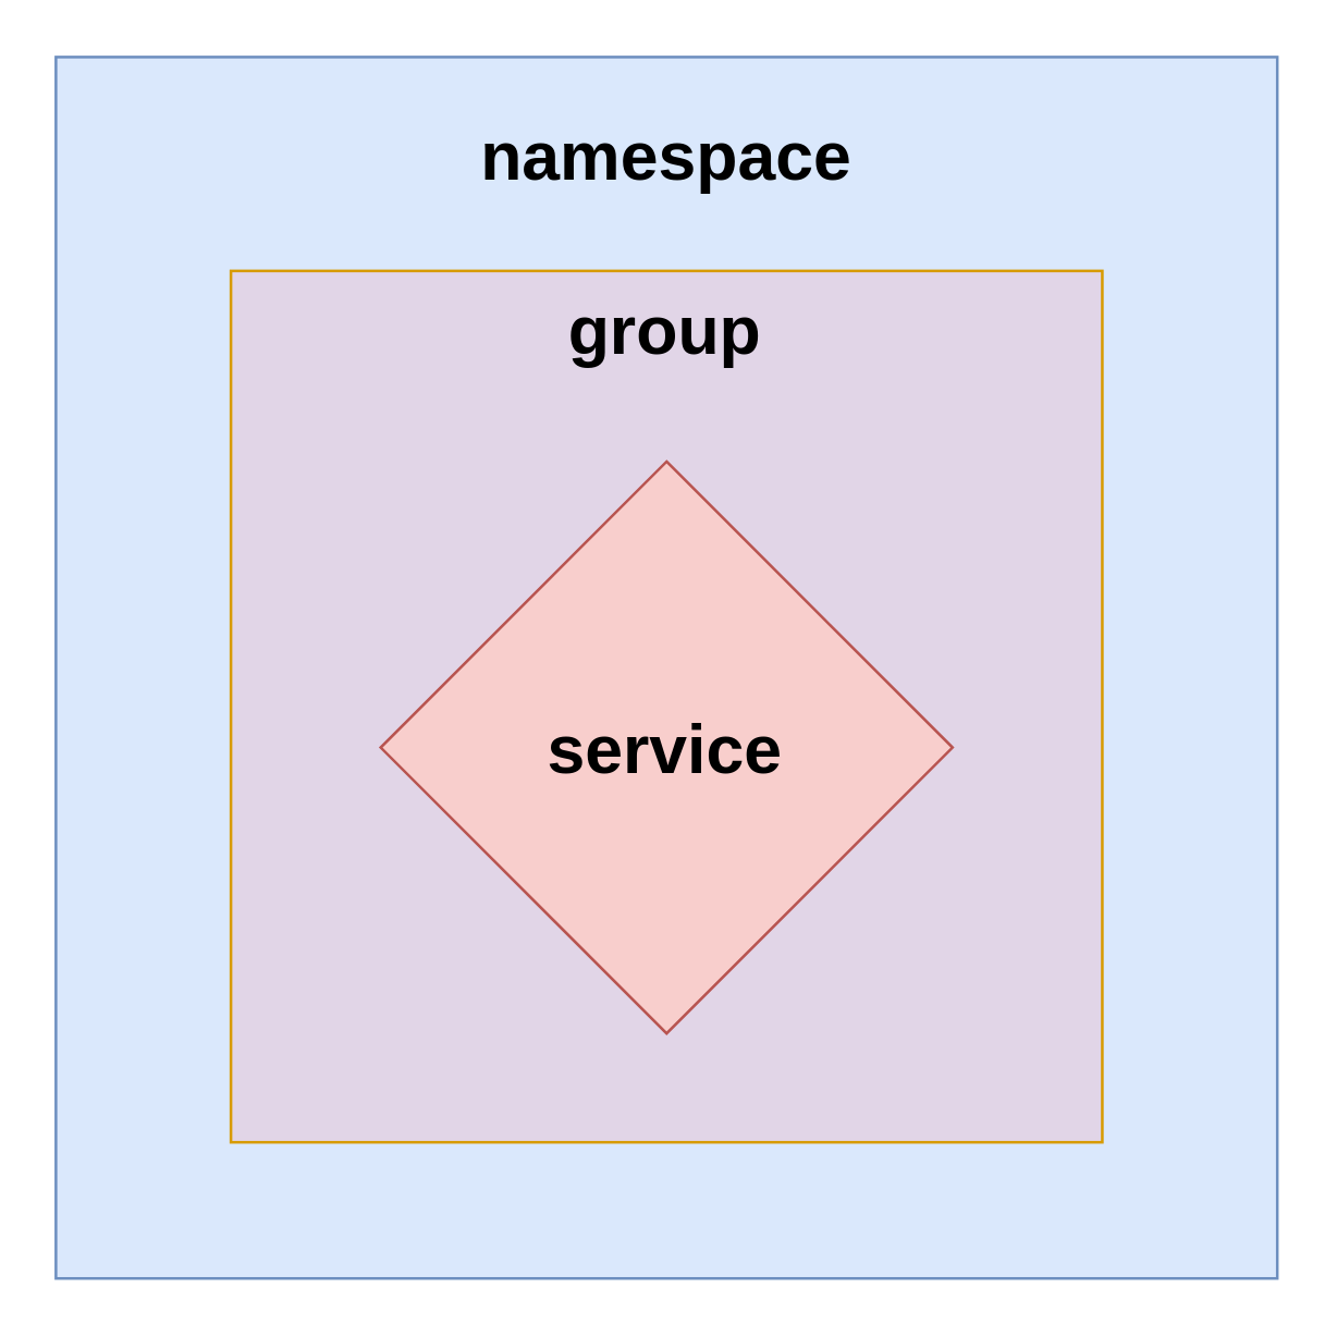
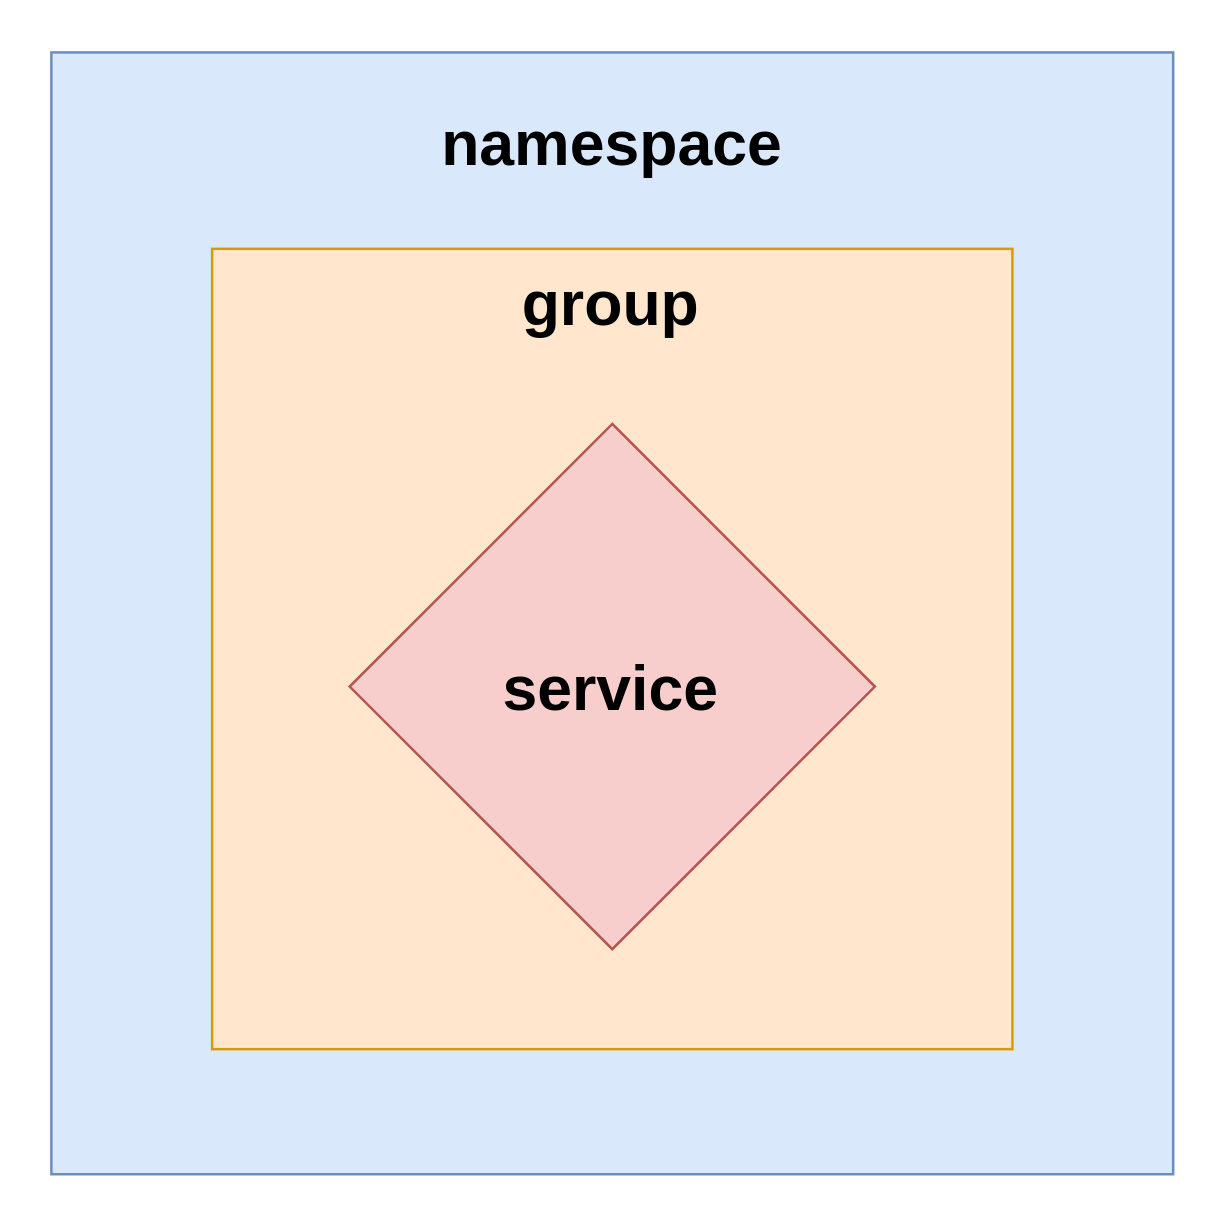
- <mxCell id="3" value="&lt;b&gt;&lt;font style=&quot;font-size: 25px;&quot;&gt;group&lt;/font&gt;&lt;/b&gt;" style="whiteSpace=wrap;html=1;aspect=fixed;fillColor=#e1d5e7;strokeColor=#d79b00;verticalAlign=top;" vertex="1" parent="1"><mxGeometry x="84.31" y="99" width="320" height="320" as="geometry" /></mxCell>
+ <mxCell id="3" value="&lt;b&gt;&lt;font style=&quot;font-size: 25px;&quot;&gt;group&lt;/font&gt;&lt;/b&gt;" style="whiteSpace=wrap;html=1;aspect=fixed;fillColor=#ffe6cc;strokeColor=#d79b00;verticalAlign=top;" vertex="1" parent="1"><mxGeometry x="84.31" y="99" width="320" height="320" as="geometry" /></mxCell>
